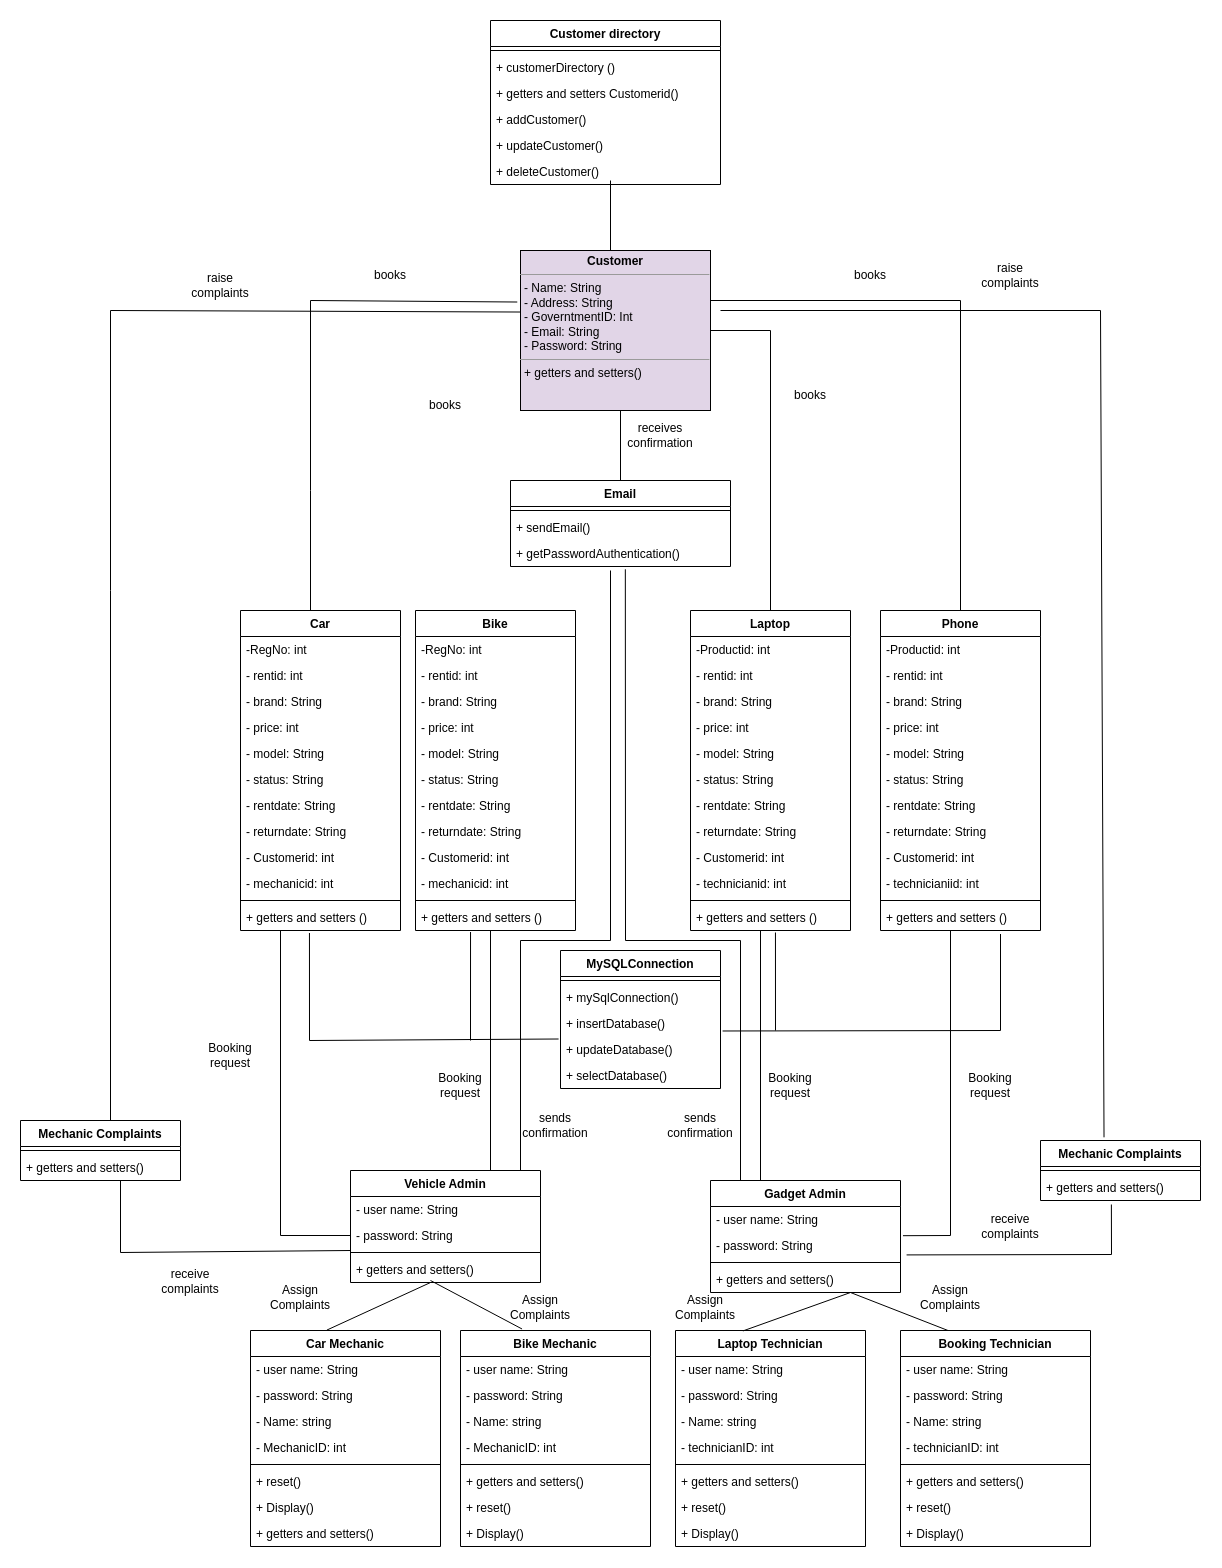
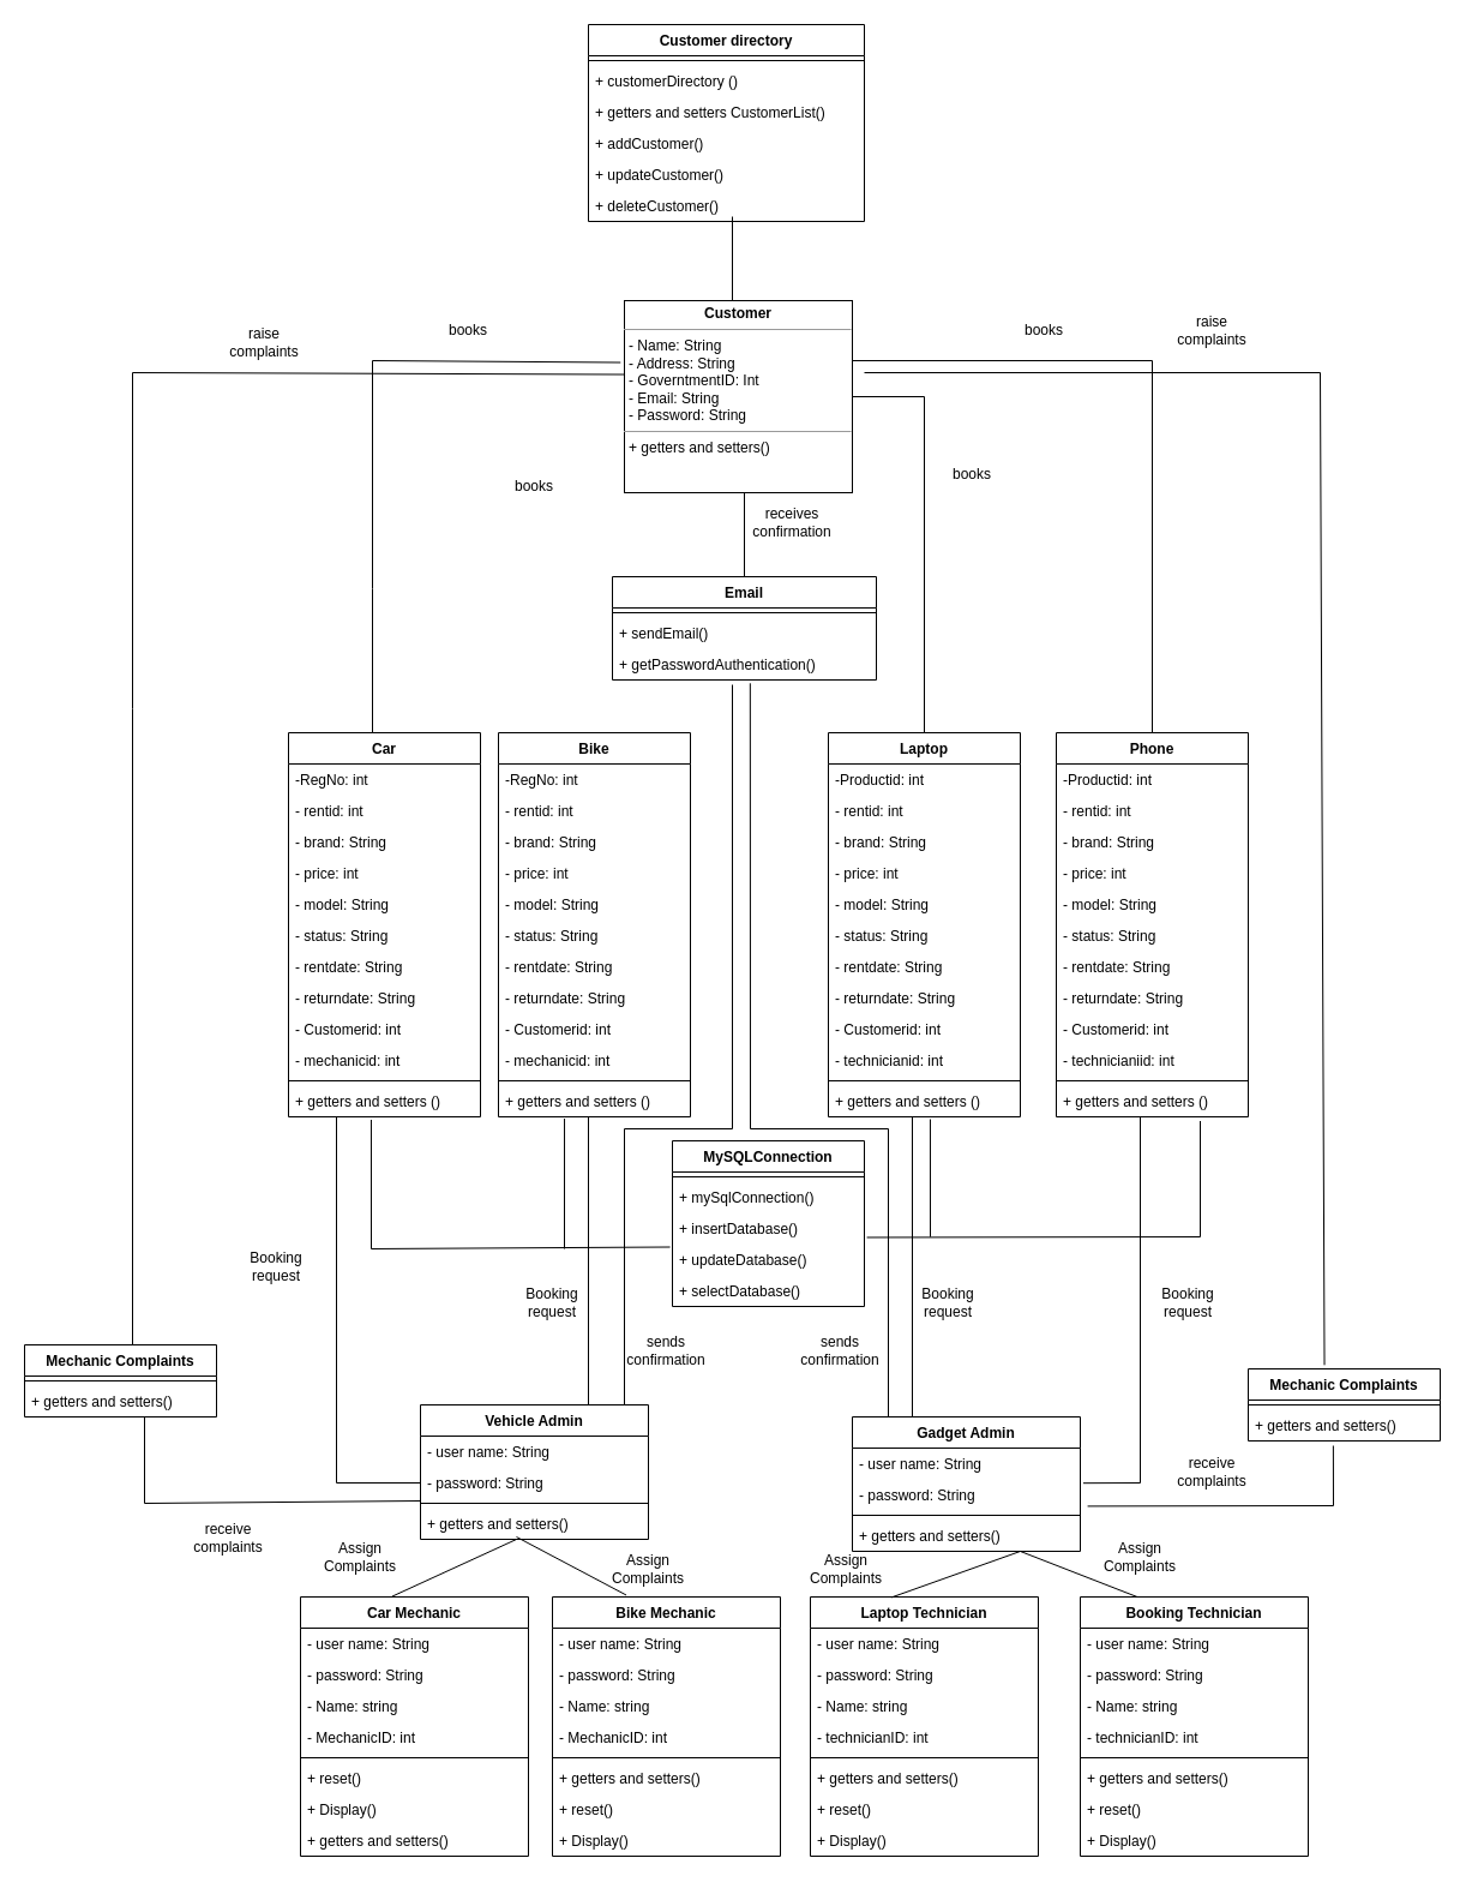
- <mxCell id="58" value="+ getters and setters Customerid()" style="text;strokeColor=none;fillColor=none;align=left;verticalAlign=top;spacingLeft=4;spacingRight=4;overflow=hidden;rotatable=0;points=[[0,0.5],[1,0.5]];portConstraint=eastwest;" parent="55" vertex="1"><mxGeometry y="60" width="230" height="26" as="geometry" /></mxCell>
+ <mxCell id="58" value="+ getters and setters CustomerList()" style="text;strokeColor=none;fillColor=none;align=left;verticalAlign=top;spacingLeft=4;spacingRight=4;overflow=hidden;rotatable=0;points=[[0,0.5],[1,0.5]];portConstraint=eastwest;" parent="55" vertex="1"><mxGeometry y="60" width="230" height="26" as="geometry" /></mxCell>
- <mxCell id="2" value="&lt;p style=&quot;margin:0px;margin-top:4px;text-align:center;&quot;&gt;&lt;b style=&quot;&quot;&gt;Customer&lt;/b&gt;&lt;/p&gt;&lt;hr size=&quot;1&quot;&gt;&lt;p style=&quot;margin:0px;margin-left:4px;&quot;&gt;- Name: String&lt;br&gt;- Address: String&lt;/p&gt;&lt;p style=&quot;margin:0px;margin-left:4px;&quot;&gt;- GoverntmentID: Int&lt;/p&gt;&lt;p style=&quot;margin:0px;margin-left:4px;&quot;&gt;- Email: String&lt;/p&gt;&lt;p style=&quot;margin:0px;margin-left:4px;&quot;&gt;- Password: String&lt;/p&gt;&lt;hr size=&quot;1&quot;&gt;&lt;p style=&quot;margin:0px;margin-left:4px;&quot;&gt;+ getters and setters()&lt;br&gt;&lt;/p&gt;" style="verticalAlign=top;align=left;overflow=fill;fontSize=12;fontFamily=Helvetica;html=1;fillColor=#e1d5e7;" parent="1" vertex="1"><mxGeometry x="520" y="250" width="190" height="160" as="geometry" /></mxCell>
+ <mxCell id="2" value="&lt;p style=&quot;margin:0px;margin-top:4px;text-align:center;&quot;&gt;&lt;b style=&quot;&quot;&gt;Customer&lt;/b&gt;&lt;/p&gt;&lt;hr size=&quot;1&quot;&gt;&lt;p style=&quot;margin:0px;margin-left:4px;&quot;&gt;- Name: String&lt;br&gt;- Address: String&lt;/p&gt;&lt;p style=&quot;margin:0px;margin-left:4px;&quot;&gt;- GoverntmentID: Int&lt;/p&gt;&lt;p style=&quot;margin:0px;margin-left:4px;&quot;&gt;- Email: String&lt;/p&gt;&lt;p style=&quot;margin:0px;margin-left:4px;&quot;&gt;- Password: String&lt;/p&gt;&lt;hr size=&quot;1&quot;&gt;&lt;p style=&quot;margin:0px;margin-left:4px;&quot;&gt;+ getters and setters()&lt;br&gt;&lt;/p&gt;" style="verticalAlign=top;align=left;overflow=fill;fontSize=12;fontFamily=Helvetica;html=1;" parent="1" vertex="1"><mxGeometry x="520" y="250" width="190" height="160" as="geometry" /></mxCell>
